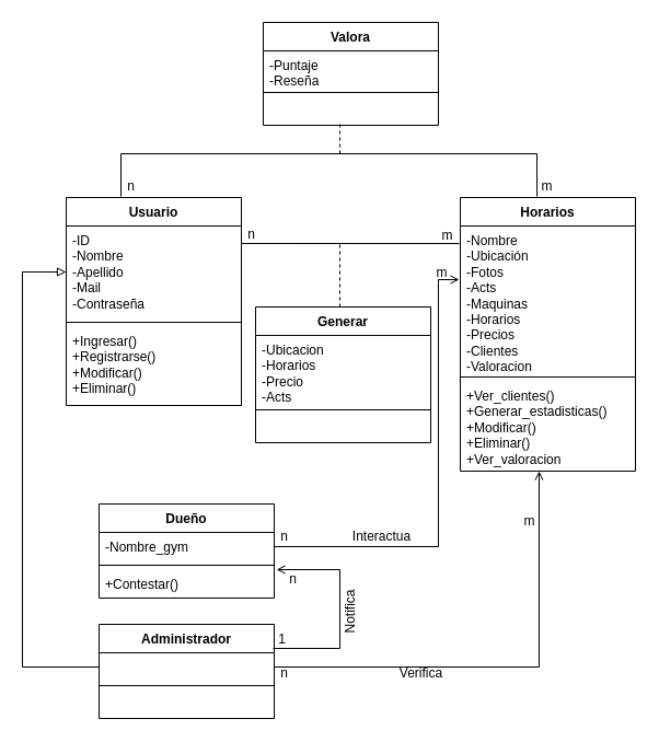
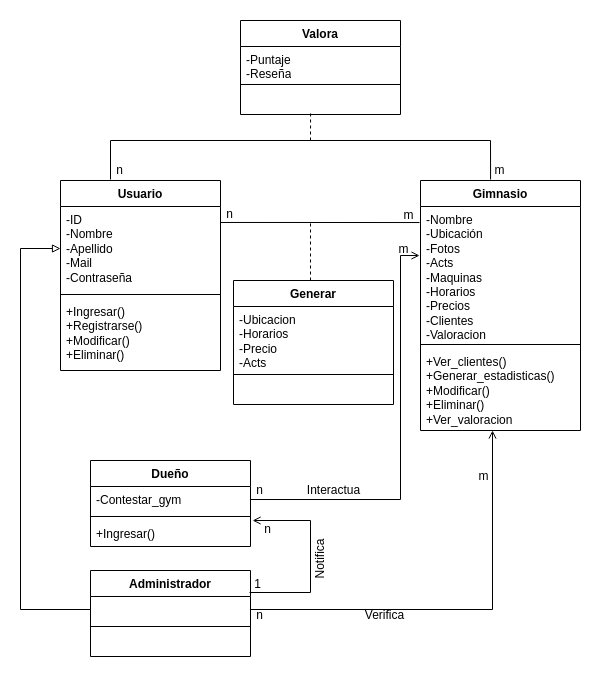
- <mxCell id="6" value="Horarios" style="swimlane;fontStyle=1;align=center;verticalAlign=top;childLayout=stackLayout;horizontal=1;startSize=26;horizontalStack=0;resizeParent=1;resizeParentMax=0;resizeLast=0;collapsible=1;marginBottom=0;whiteSpace=wrap;html=1;" parent="1" vertex="1"><mxGeometry x="420" y="180" width="160" height="250" as="geometry" /></mxCell>
+ <mxCell id="6" value="Gimnasio" style="swimlane;fontStyle=1;align=center;verticalAlign=top;childLayout=stackLayout;horizontal=1;startSize=26;horizontalStack=0;resizeParent=1;resizeParentMax=0;resizeLast=0;collapsible=1;marginBottom=0;whiteSpace=wrap;html=1;" parent="1" vertex="1"><mxGeometry x="420" y="180" width="160" height="250" as="geometry" /></mxCell>
- <mxCell id="38" value="Interactua" style="text;html=1;align=center;verticalAlign=middle;resizable=0;points=[];autosize=1;strokeColor=none;fillColor=none;" parent="1" vertex="1"><mxGeometry x="308" y="475" width="80" height="30" as="geometry" /></mxCell>
+ <mxCell id="38" value="Interactua" style="text;html=1;align=center;verticalAlign=middle;resizable=0;points=[];autosize=1;strokeColor=none;fillColor=none;" parent="1" vertex="1"><mxGeometry x="293" y="475" width="80" height="30" as="geometry" /></mxCell>
- <mxCell id="27" value="-Nombre_gym" style="text;strokeColor=none;fillColor=none;align=left;verticalAlign=top;spacingLeft=4;spacingRight=4;overflow=hidden;rotatable=0;points=[[0,0.5],[1,0.5]];portConstraint=eastwest;whiteSpace=wrap;html=1;" parent="26" vertex="1"><mxGeometry y="26" width="160" height="26" as="geometry" /></mxCell>
+ <mxCell id="27" value="-Contestar_gym" style="text;strokeColor=none;fillColor=none;align=left;verticalAlign=top;spacingLeft=4;spacingRight=4;overflow=hidden;rotatable=0;points=[[0,0.5],[1,0.5]];portConstraint=eastwest;whiteSpace=wrap;html=1;" parent="26" vertex="1"><mxGeometry y="26" width="160" height="26" as="geometry" /></mxCell>
- <mxCell id="29" value="+Contestar()" style="text;strokeColor=none;fillColor=none;align=left;verticalAlign=top;spacingLeft=4;spacingRight=4;overflow=hidden;rotatable=0;points=[[0,0.5],[1,0.5]];portConstraint=eastwest;whiteSpace=wrap;html=1;" parent="26" vertex="1"><mxGeometry y="60" width="160" height="26" as="geometry" /></mxCell>
+ <mxCell id="29" value="+Ingresar()" style="text;strokeColor=none;fillColor=none;align=left;verticalAlign=top;spacingLeft=4;spacingRight=4;overflow=hidden;rotatable=0;points=[[0,0.5],[1,0.5]];portConstraint=eastwest;whiteSpace=wrap;html=1;" parent="26" vertex="1"><mxGeometry y="60" width="160" height="26" as="geometry" /></mxCell>
